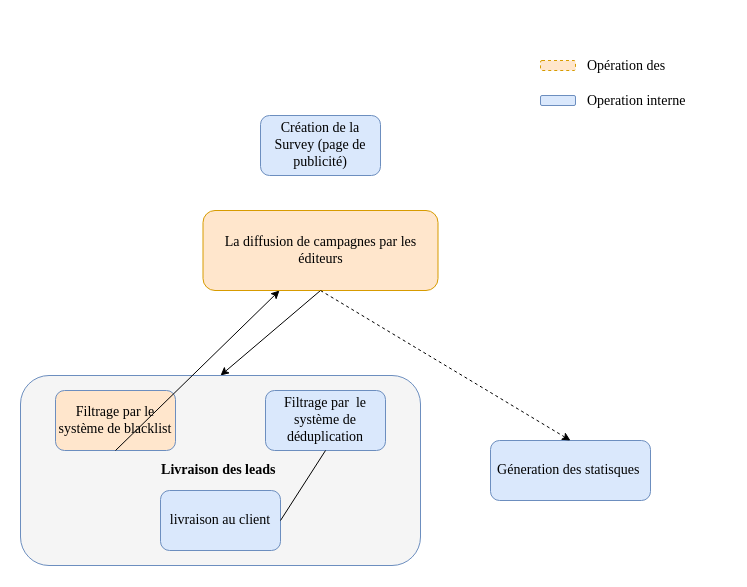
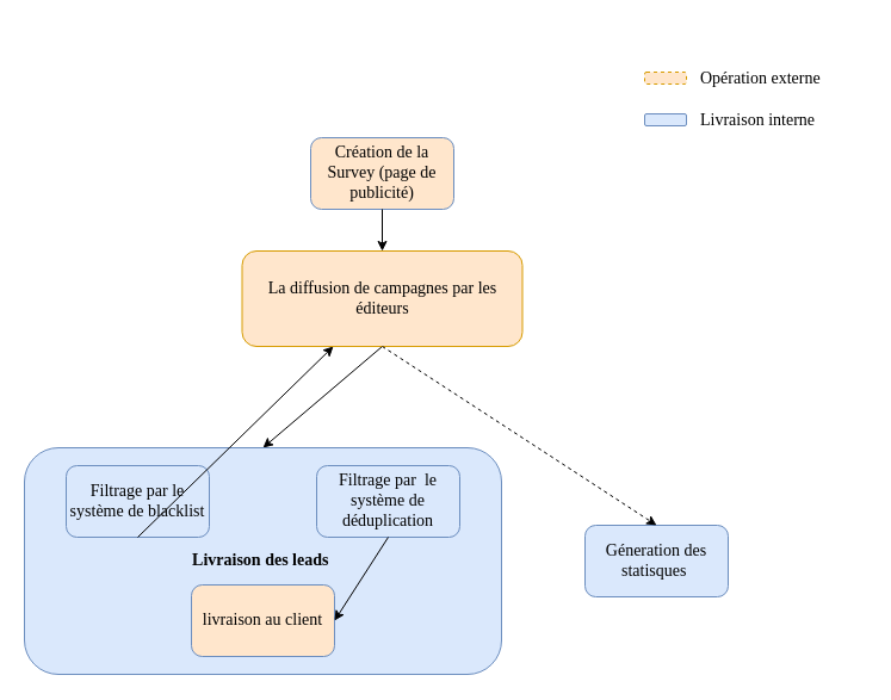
- <mxCell id="17" value="Opération des" style="text;html=1;resizable=0;points=[];autosize=1;align=left;verticalAlign=top;spacingTop=-4;fontSize=14;fontFamily=Times New Roman;" vertex="1" parent="2"><mxGeometry x="565" y="35" width="120" height="20" as="geometry" /></mxCell>
+ <mxCell id="17" value="Opération externe" style="text;html=1;resizable=0;points=[];autosize=1;align=left;verticalAlign=top;spacingTop=-4;fontSize=14;fontFamily=Times New Roman;" vertex="1" parent="2"><mxGeometry x="565" y="35" width="120" height="20" as="geometry" /></mxCell>
- <mxCell id="20" value="Operation interne&amp;nbsp;" style="text;html=1;resizable=0;points=[];autosize=1;align=left;verticalAlign=top;spacingTop=-4;fontSize=14;fontFamily=Times New Roman;" vertex="1" parent="1"><mxGeometry x="585" y="90" width="120" height="20" as="geometry" /></mxCell>
+ <mxCell id="20" value="Livraison interne&amp;nbsp;" style="text;html=1;resizable=0;points=[];autosize=1;align=left;verticalAlign=top;spacingTop=-4;fontSize=14;fontFamily=Times New Roman;" vertex="1" parent="1"><mxGeometry x="585" y="90" width="120" height="20" as="geometry" /></mxCell>
- <mxCell id="5" value="Création de la Survey (page de publicité)" style="rounded=1;whiteSpace=wrap;html=1;fontFamily=Times New Roman;fontStyle=0;fontSize=14;fillColor=#dae8fc;strokeColor=#6c8ebf;" vertex="1" parent="4"><mxGeometry y="95" width="120" height="60" as="geometry" /></mxCell>
+ <mxCell id="5" value="Création de la Survey (page de publicité)" style="rounded=1;whiteSpace=wrap;html=1;fontFamily=Times New Roman;fontStyle=0;fontSize=14;fillColor=#ffe6cc;strokeColor=#6c8ebf;" vertex="1" parent="4"><mxGeometry y="95" width="120" height="60" as="geometry" /></mxCell>
+ <mxCell id="14" value="" style="edgeStyle=orthogonalEdgeStyle;rounded=0;orthogonalLoop=1;jettySize=auto;html=1;fontFamily=Times New Roman;fontSize=14;" edge="1" parent="2" source="5" target="13"><mxGeometry relative="1" as="geometry" /></mxCell>
- <mxCell id="9" value="Filtrage par le système de blacklist" style="rounded=1;whiteSpace=wrap;html=1;fontFamily=Times New Roman;fontStyle=0;fontSize=14;fillColor=#ffe6cc;strokeColor=#6c8ebf;" vertex="1" parent="6"><mxGeometry x="35" y="15" width="120" height="60" as="geometry" /></mxCell>
+ <mxCell id="9" value="Filtrage par le système de blacklist" style="rounded=1;whiteSpace=wrap;html=1;fontFamily=Times New Roman;fontStyle=0;fontSize=14;fillColor=#dae8fc;strokeColor=#6c8ebf;" vertex="1" parent="6"><mxGeometry x="35" y="15" width="120" height="60" as="geometry" /></mxCell>
- <mxCell id="7" value="&lt;h3 style=&quot;font-size: 14px;&quot;&gt;Livraison des leads&amp;nbsp;&lt;/h3&gt;" style="rounded=1;whiteSpace=wrap;html=1;fontFamily=Times New Roman;fontStyle=0;fontSize=14;fillColor=#f5f5f5;strokeColor=#6c8ebf;" vertex="1" parent="6"><mxGeometry width="400" height="190" as="geometry" /></mxCell>
+ <mxCell id="7" value="&lt;h3 style=&quot;font-size: 14px;&quot;&gt;Livraison des leads&amp;nbsp;&lt;/h3&gt;" style="rounded=1;whiteSpace=wrap;html=1;fontFamily=Times New Roman;fontStyle=0;fontSize=14;fillColor=#dae8fc;strokeColor=#6c8ebf;" vertex="1" parent="6"><mxGeometry width="400" height="190" as="geometry" /></mxCell>
- <mxCell id="18" value="Géneration des statisques&amp;nbsp;" style="rounded=1;whiteSpace=wrap;html=1;fontFamily=Times New Roman;fontStyle=0;fontSize=14;fillColor=#dae8fc;strokeColor=#6c8ebf;" vertex="1" parent="1"><mxGeometry x="490" y="440" width="160" height="60" as="geometry" /></mxCell>
+ <mxCell id="18" value="Géneration des statisques&amp;nbsp;" style="rounded=1;whiteSpace=wrap;html=1;fontFamily=Times New Roman;fontStyle=0;fontSize=14;fillColor=#dae8fc;strokeColor=#6c8ebf;" vertex="1" parent="1"><mxGeometry x="490" y="440" width="120" height="60" as="geometry" /></mxCell>
- <mxCell id="12" value="" style="endArrow=none;html=1;entryX=1;entryY=0.5;entryDx=0;entryDy=0;exitX=0.5;exitY=1;exitDx=0;exitDy=0;fontFamily=Times New Roman;fontStyle=0;fontSize=14;" edge="1" parent="6" source="8" target="10"><mxGeometry width="50" height="50" relative="1" as="geometry"><mxPoint x="282.5" y="60" as="sourcePoint" /><mxPoint x="327.5" y="130" as="targetPoint" /></mxGeometry></mxCell>
+ <mxCell id="12" value="" style="endArrow=classic;html=1;entryX=1;entryY=0.5;entryDx=0;entryDy=0;exitX=0.5;exitY=1;exitDx=0;exitDy=0;fontFamily=Times New Roman;fontStyle=0;fontSize=14;" edge="1" parent="6" source="8" target="10"><mxGeometry width="50" height="50" relative="1" as="geometry"><mxPoint x="282.5" y="60" as="sourcePoint" /><mxPoint x="327.5" y="130" as="targetPoint" /></mxGeometry></mxCell>
- <mxCell id="10" value="livraison au client" style="rounded=1;whiteSpace=wrap;html=1;fontFamily=Times New Roman;fontStyle=0;fontSize=14;fillColor=#dae8fc;strokeColor=#6c8ebf;" vertex="1" parent="6"><mxGeometry x="140" y="115" width="120" height="60" as="geometry" /></mxCell>
+ <mxCell id="10" value="livraison au client" style="rounded=1;whiteSpace=wrap;html=1;fontFamily=Times New Roman;fontStyle=0;fontSize=14;fillColor=#ffe6cc;strokeColor=#6c8ebf;" vertex="1" parent="6"><mxGeometry x="140" y="115" width="120" height="60" as="geometry" /></mxCell>
